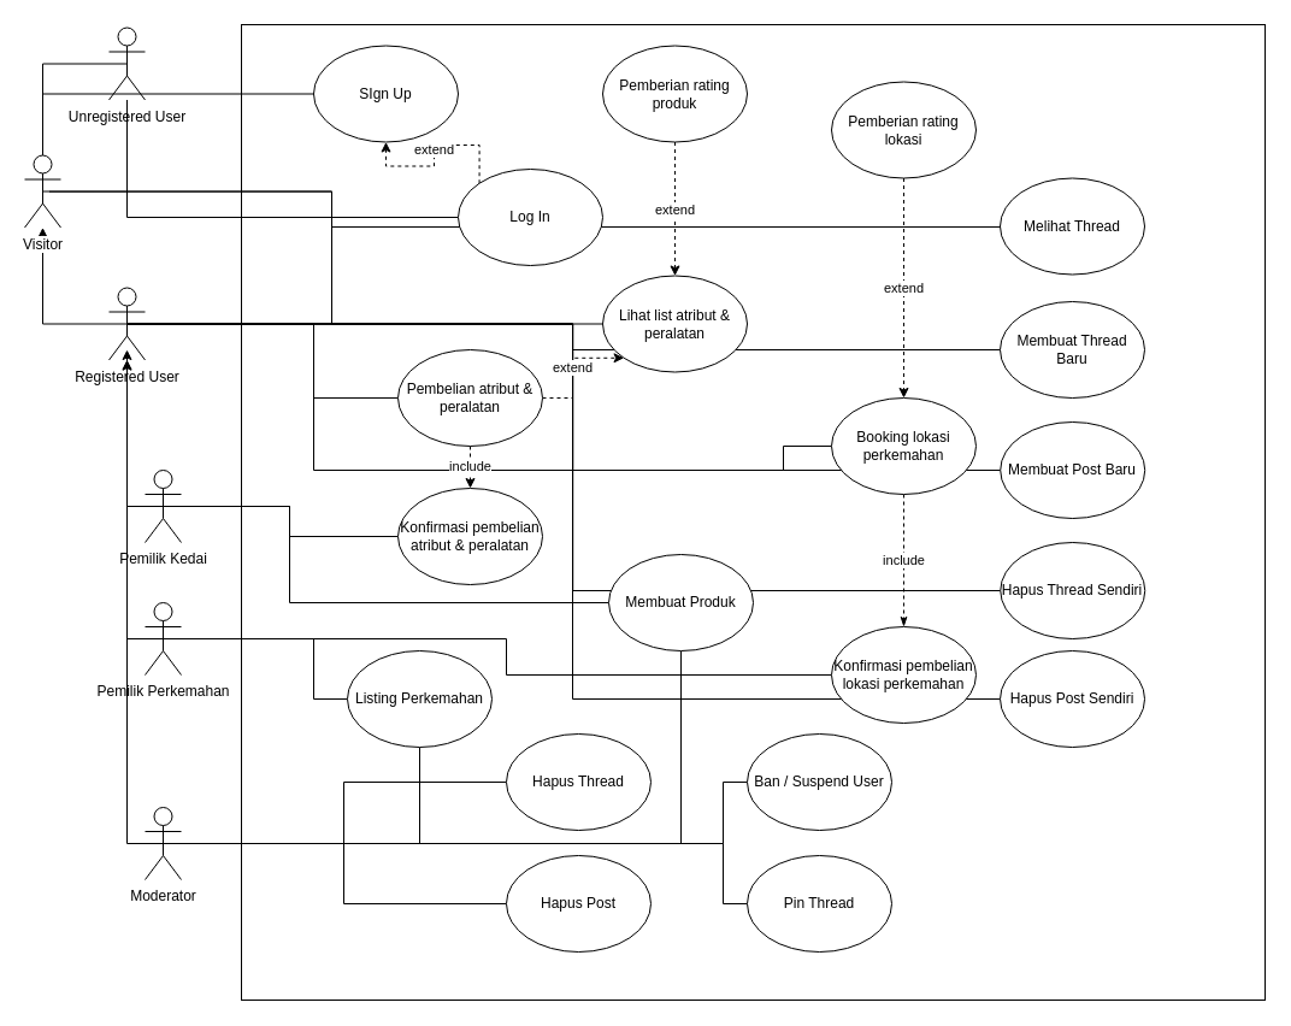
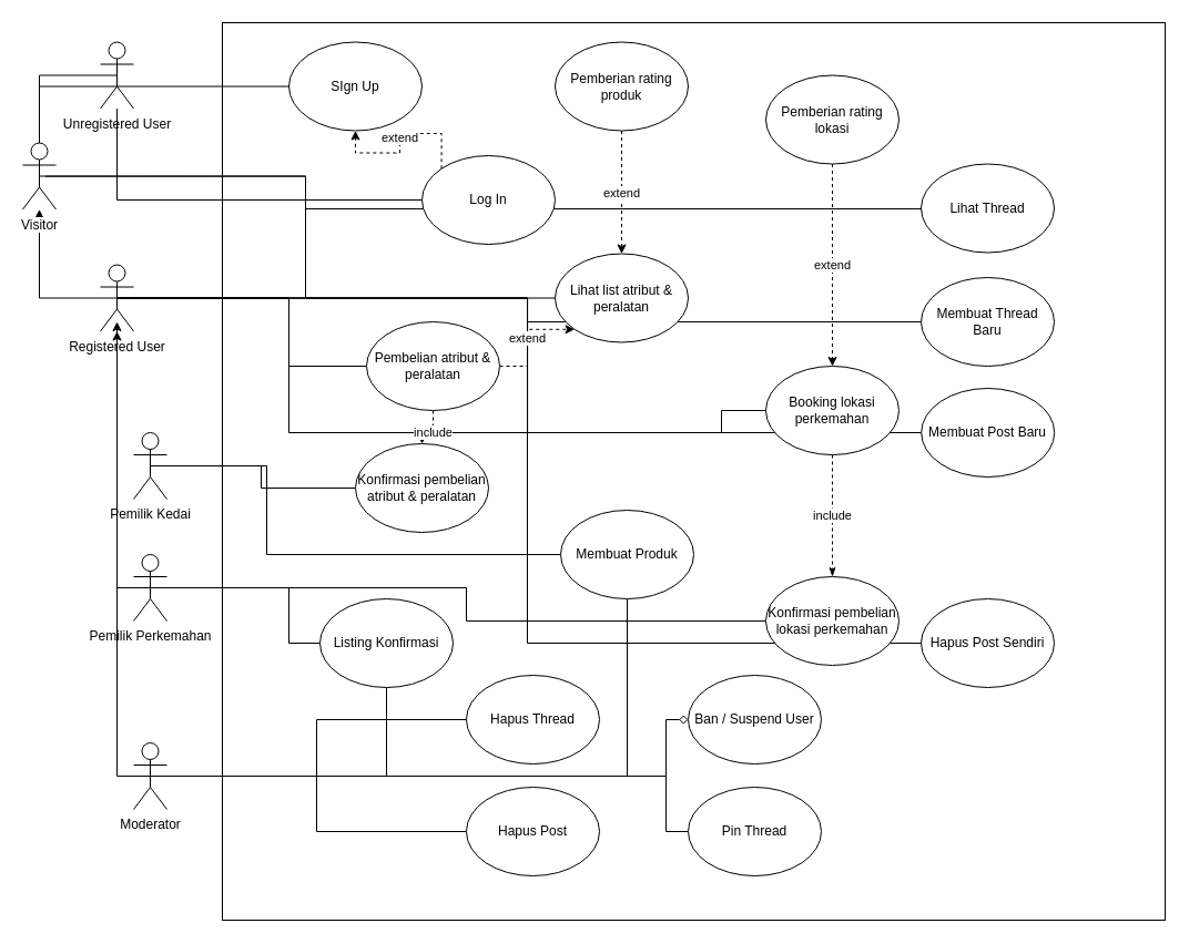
- <mxCell id="14" value="Unregistered User" style="shape=umlActor;verticalLabelPosition=bottom;labelBackgroundColor=#ffffff;verticalAlign=top;html=1;outlineConnect=0;" parent="1" vertex="1"><mxGeometry x="90" y="22.5" width="30" height="60" as="geometry" /></mxCell>
+ <mxCell id="14" value="Unregistered User" style="shape=umlActor;verticalLabelPosition=bottom;labelBackgroundColor=#ffffff;verticalAlign=top;html=1;outlineConnect=0;" parent="1" vertex="1"><mxGeometry x="90" y="37.5" width="30" height="60" as="geometry" /></mxCell>
- <mxCell id="51" value="Melihat Thread" style="ellipse;whiteSpace=wrap;html=1;" vertex="1" parent="1"><mxGeometry x="830" y="147.5" width="120" height="80" as="geometry" /></mxCell>
+ <mxCell id="51" value="Lihat Thread" style="ellipse;whiteSpace=wrap;html=1;" vertex="1" parent="1"><mxGeometry x="830" y="147.5" width="120" height="80" as="geometry" /></mxCell>
- <mxCell id="15" style="edgeStyle=orthogonalEdgeStyle;rounded=0;orthogonalLoop=1;jettySize=auto;html=1;exitX=0.5;exitY=0.5;exitDx=0;exitDy=0;exitPerimeter=0;" parent="1" source="16" target="12" edge="1"><mxGeometry relative="1" as="geometry"><Array as="points"><mxPoint x="105" y="420" /></Array></mxGeometry></mxCell>
- <mxCell id="44" value="Konfirmasi pembelian atribut &amp;amp; peralatan" style="ellipse;whiteSpace=wrap;html=1;" parent="1" vertex="1"><mxGeometry x="330" y="405" width="120" height="80" as="geometry" /></mxCell>
+ <mxCell id="44" value="Konfirmasi pembelian atribut &amp;amp; peralatan" style="ellipse;whiteSpace=wrap;html=1;" parent="1" vertex="1"><mxGeometry x="320" y="400" width="120" height="80" as="geometry" /></mxCell>
- <mxCell id="10" style="edgeStyle=orthogonalEdgeStyle;rounded=0;orthogonalLoop=1;jettySize=auto;html=1;exitX=0.5;exitY=0.5;exitDx=0;exitDy=0;exitPerimeter=0;entryX=0;entryY=0.5;entryDx=0;entryDy=0;endArrow=none;endFill=0;" edge="1" parent="1" source="12" target="54"><mxGeometry relative="1" as="geometry" /></mxCell>
- <mxCell id="54" value="Hapus Thread Sendiri" style="ellipse;whiteSpace=wrap;html=1;" vertex="1" parent="1"><mxGeometry x="830.265" y="450" width="120" height="80" as="geometry" /></mxCell>
- <mxCell id="50" value="Listing Perkemahan" style="ellipse;whiteSpace=wrap;html=1;" parent="1" vertex="1"><mxGeometry x="288" y="540" width="120" height="80" as="geometry" /></mxCell>
+ <mxCell id="50" value="Listing Konfirmasi" style="ellipse;whiteSpace=wrap;html=1;" parent="1" vertex="1"><mxGeometry x="288" y="540" width="120" height="80" as="geometry" /></mxCell>
- <mxCell id="36" style="edgeStyle=orthogonalEdgeStyle;rounded=0;orthogonalLoop=1;jettySize=auto;html=1;exitX=0.5;exitY=0.5;exitDx=0;exitDy=0;exitPerimeter=0;endArrow=none;endFill=0;" edge="1" parent="1" source="38" target="58"><mxGeometry relative="1" as="geometry"><Array as="points"><mxPoint x="600" y="700" /><mxPoint x="600" y="649" /></Array></mxGeometry></mxCell>
+ <mxCell id="36" style="edgeStyle=orthogonalEdgeStyle;rounded=0;orthogonalLoop=1;jettySize=auto;html=1;exitX=0.5;exitY=0.5;exitDx=0;exitDy=0;exitPerimeter=0;endArrow=diamond;endFill=0;" edge="1" parent="1" source="38" target="58"><mxGeometry relative="1" as="geometry"><Array as="points"><mxPoint x="600" y="700" /><mxPoint x="600" y="649" /></Array></mxGeometry></mxCell>
